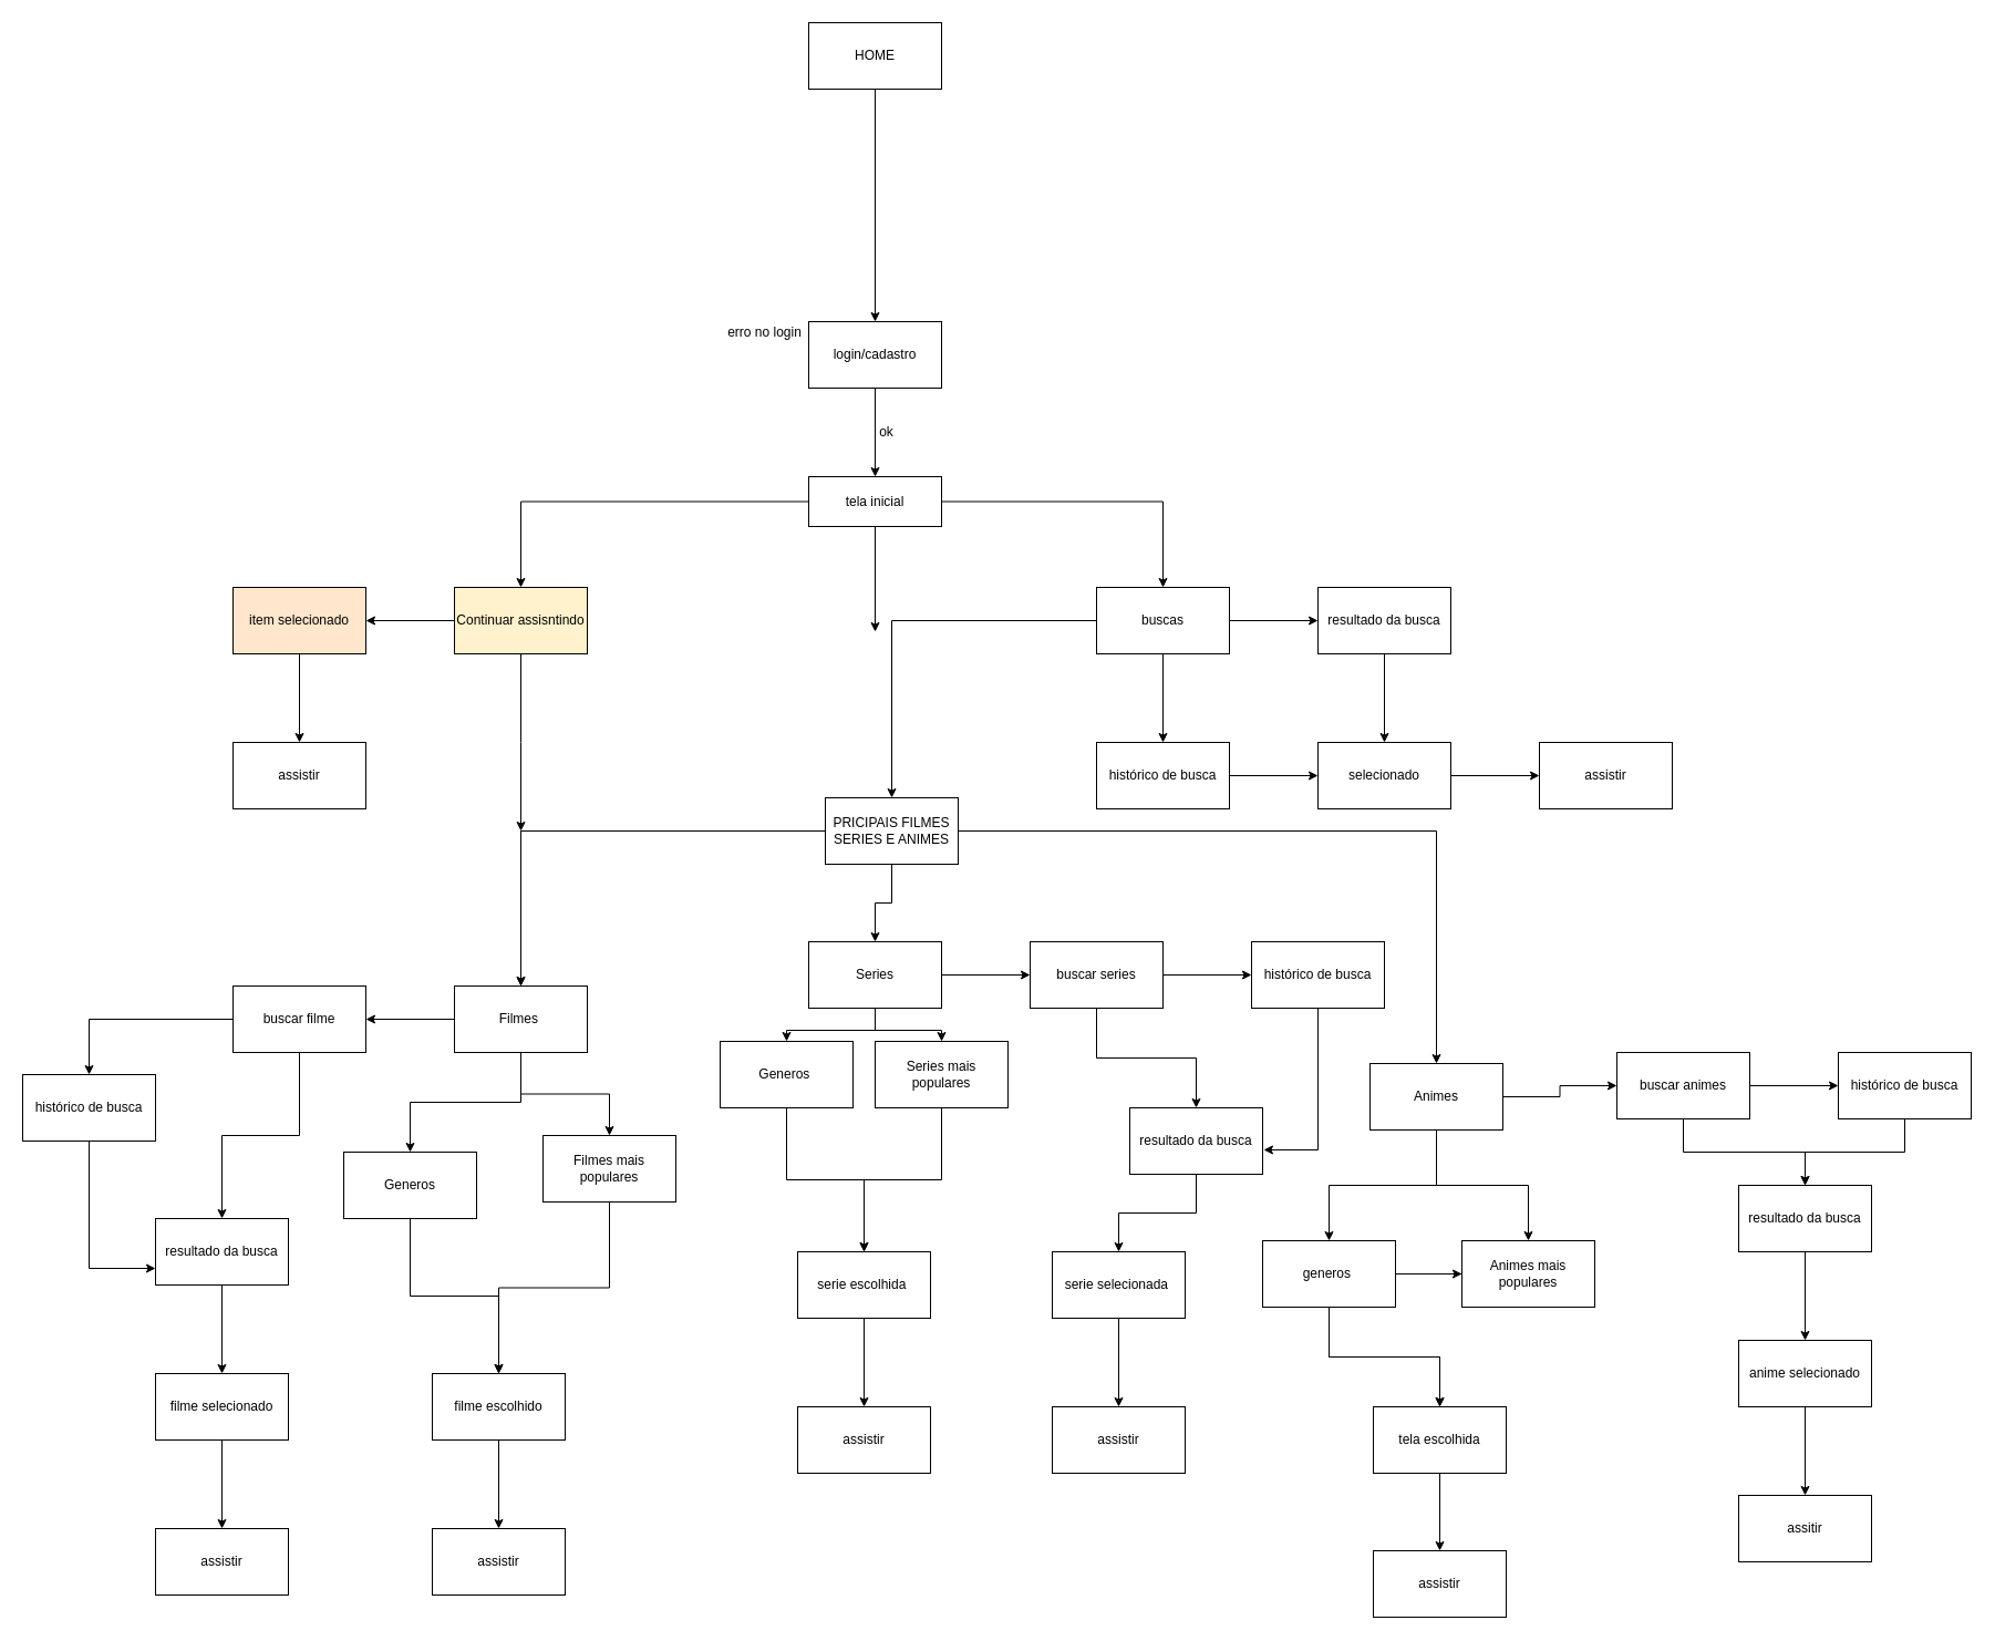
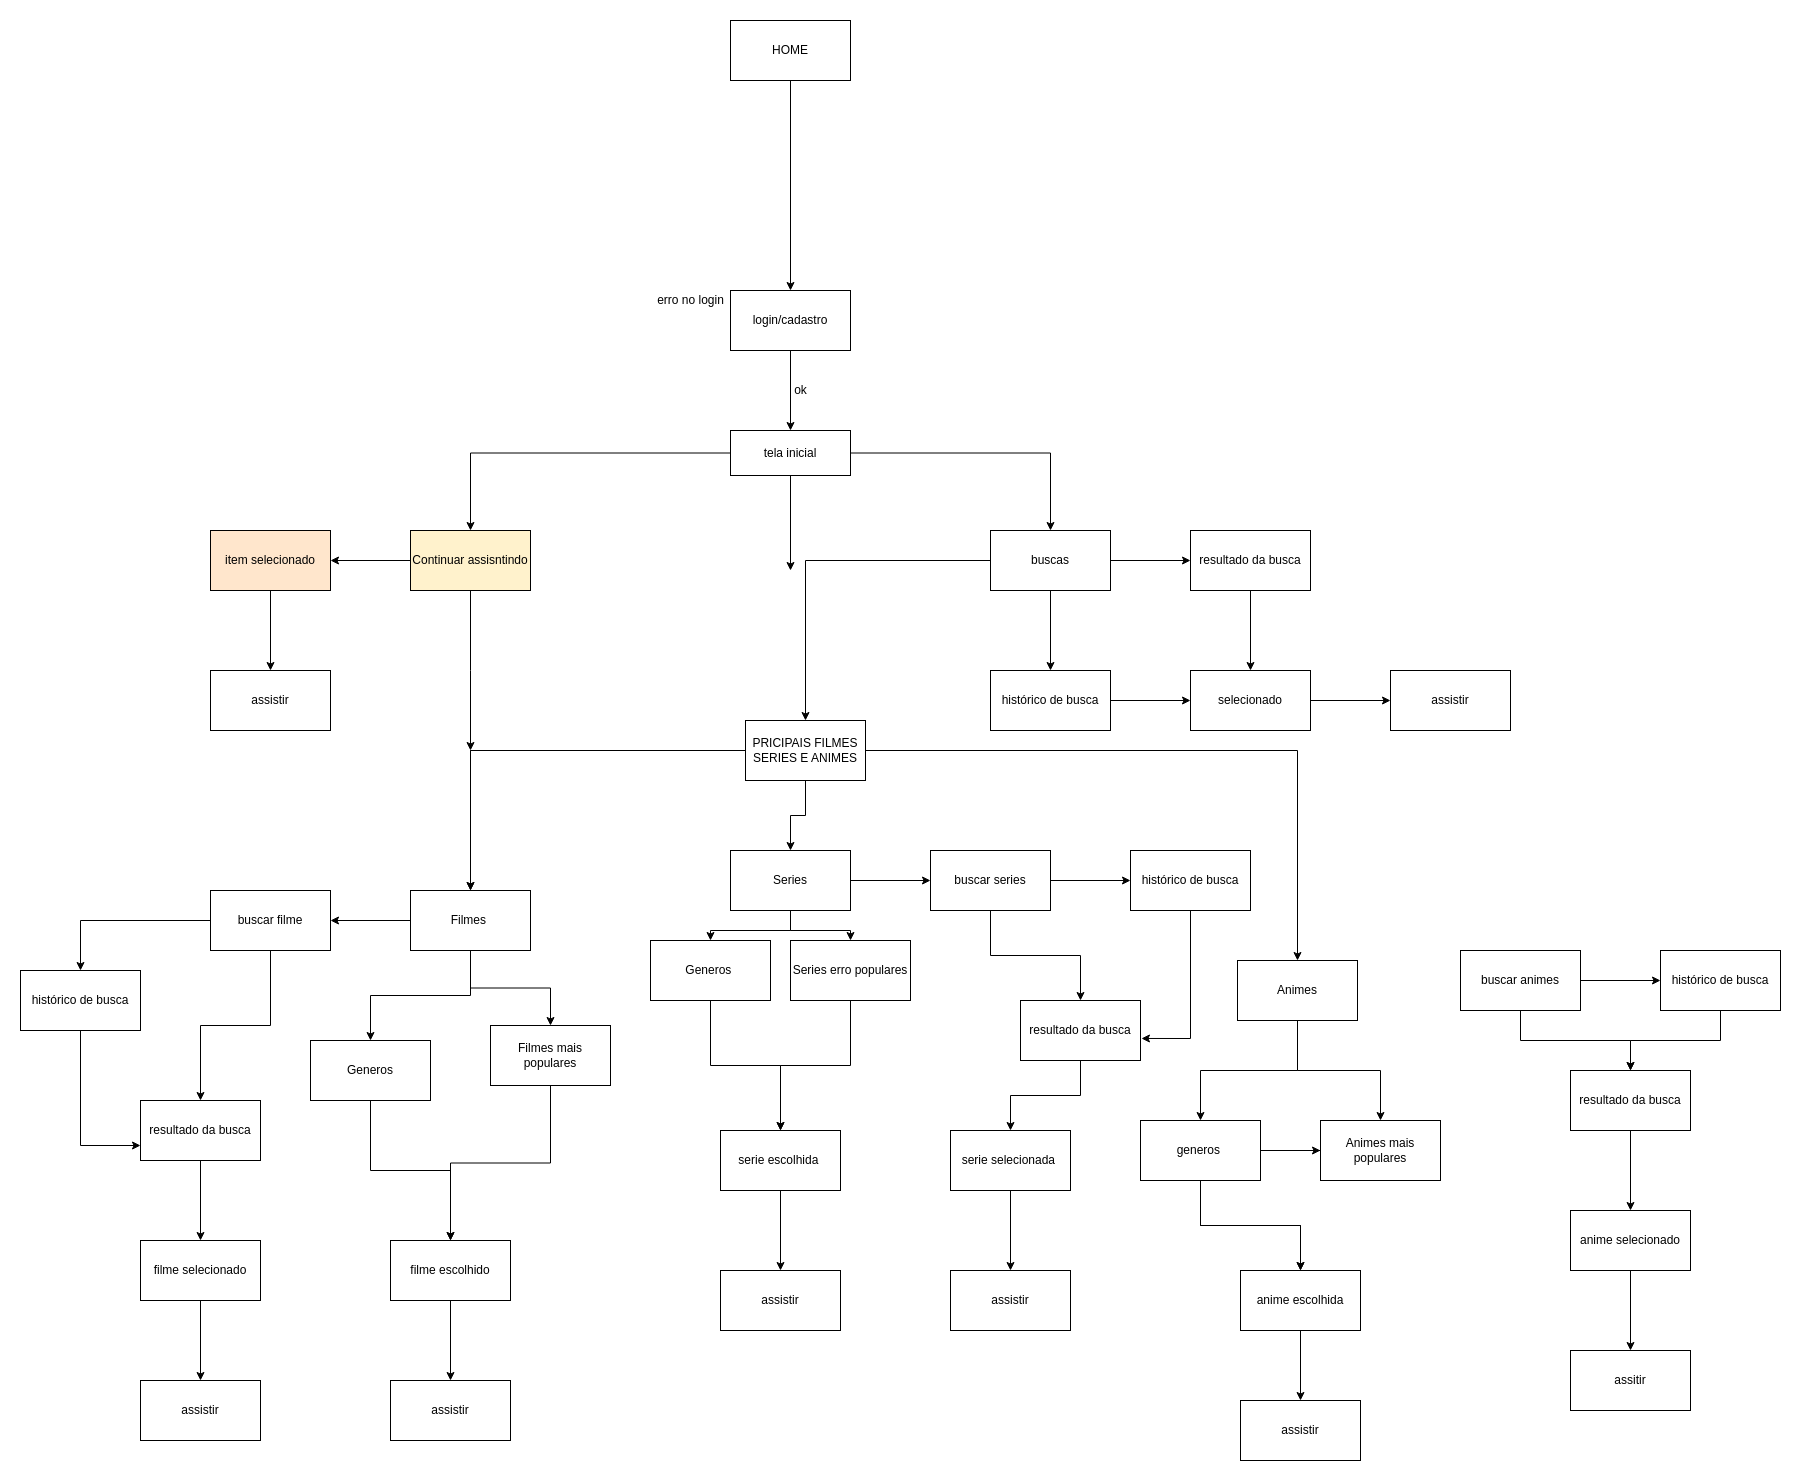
- <mxCell id="27" value="Series mais populares" style="whiteSpace=wrap;html=1;rounded=0;" parent="1" vertex="1"><mxGeometry x="790" y="940" width="120" height="60" as="geometry" /></mxCell>
+ <mxCell id="27" value="Series erro populares" style="whiteSpace=wrap;html=1;rounded=0;" parent="1" vertex="1"><mxGeometry x="790" y="940" width="120" height="60" as="geometry" /></mxCell>
- <mxCell id="18" value="" style="edgeStyle=orthogonalEdgeStyle;rounded=0;orthogonalLoop=1;jettySize=auto;html=1;" parent="1" source="19" target="58" edge="1"><mxGeometry relative="1" as="geometry" /></mxCell>
- <mxCell id="54" value="tela escolhida" style="whiteSpace=wrap;html=1;rounded=0;" parent="1" vertex="1"><mxGeometry x="1240" y="1270" width="120" height="60" as="geometry" /></mxCell>
+ <mxCell id="54" value="anime escolhida" style="whiteSpace=wrap;html=1;rounded=0;" parent="1" vertex="1"><mxGeometry x="1240" y="1270" width="120" height="60" as="geometry" /></mxCell>
